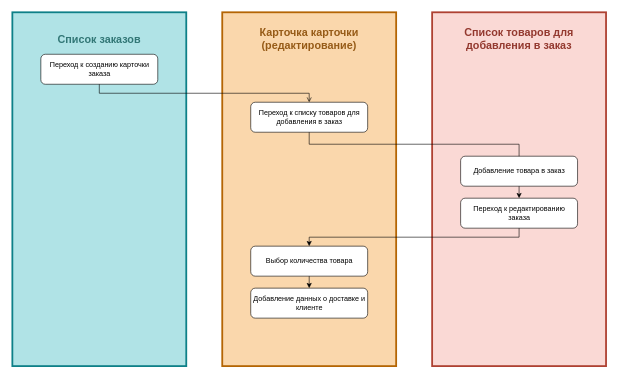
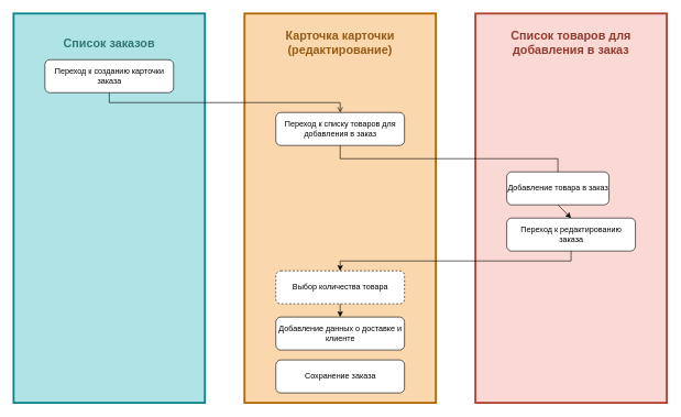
- <mxCell id="7" value="Добавление товара в заказ" style="rounded=1;whiteSpace=wrap;html=1;" vertex="1" parent="1"><mxGeometry x="767.5" y="260" width="195" height="50" as="geometry" /></mxCell>
+ <mxCell id="7" value="Добавление товара в заказ" style="rounded=1;whiteSpace=wrap;html=1;" vertex="1" parent="1"><mxGeometry x="767.5" y="260" width="155" height="50" as="geometry" /></mxCell>
- <mxCell id="12" value="Выбор количества товара" style="rounded=1;whiteSpace=wrap;html=1;" vertex="1" parent="1"><mxGeometry x="417.5" y="410" width="195" height="50" as="geometry" /></mxCell>
+ <mxCell id="12" value="Выбор количества товара" style="rounded=1;whiteSpace=wrap;html=1;dashed=1;" vertex="1" parent="1"><mxGeometry x="417.5" y="410" width="195" height="50" as="geometry" /></mxCell>
+ <mxCell id="16" value="Сохранение заказа" style="rounded=1;whiteSpace=wrap;html=1;" vertex="1" parent="1"><mxGeometry x="417.5" y="545" width="195" height="50" as="geometry" /></mxCell>
